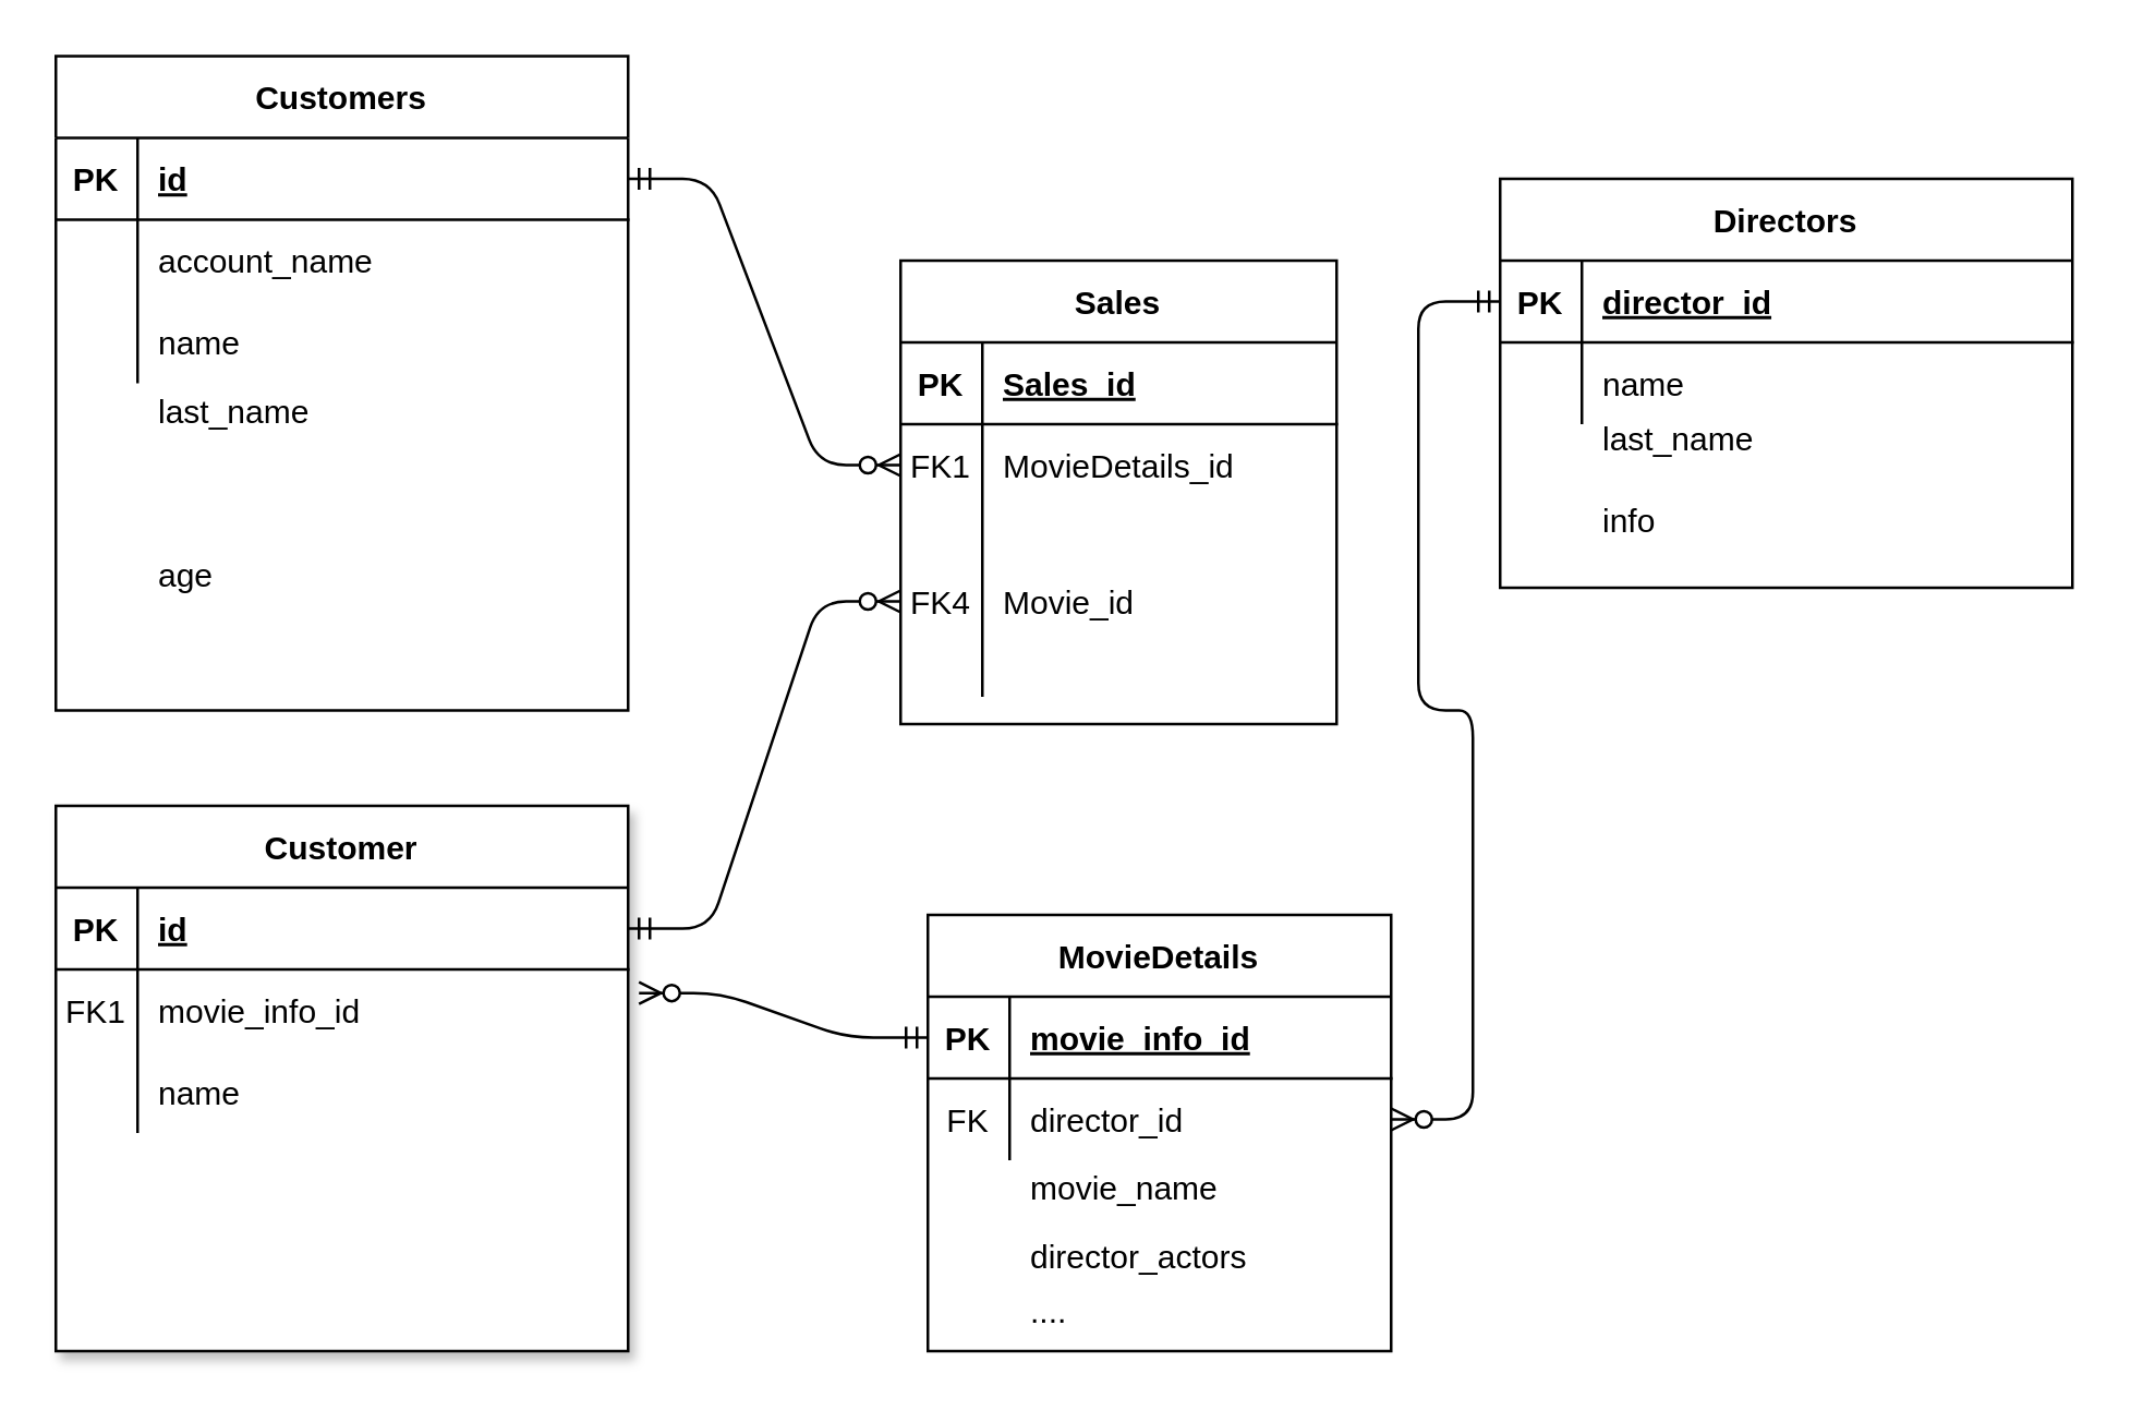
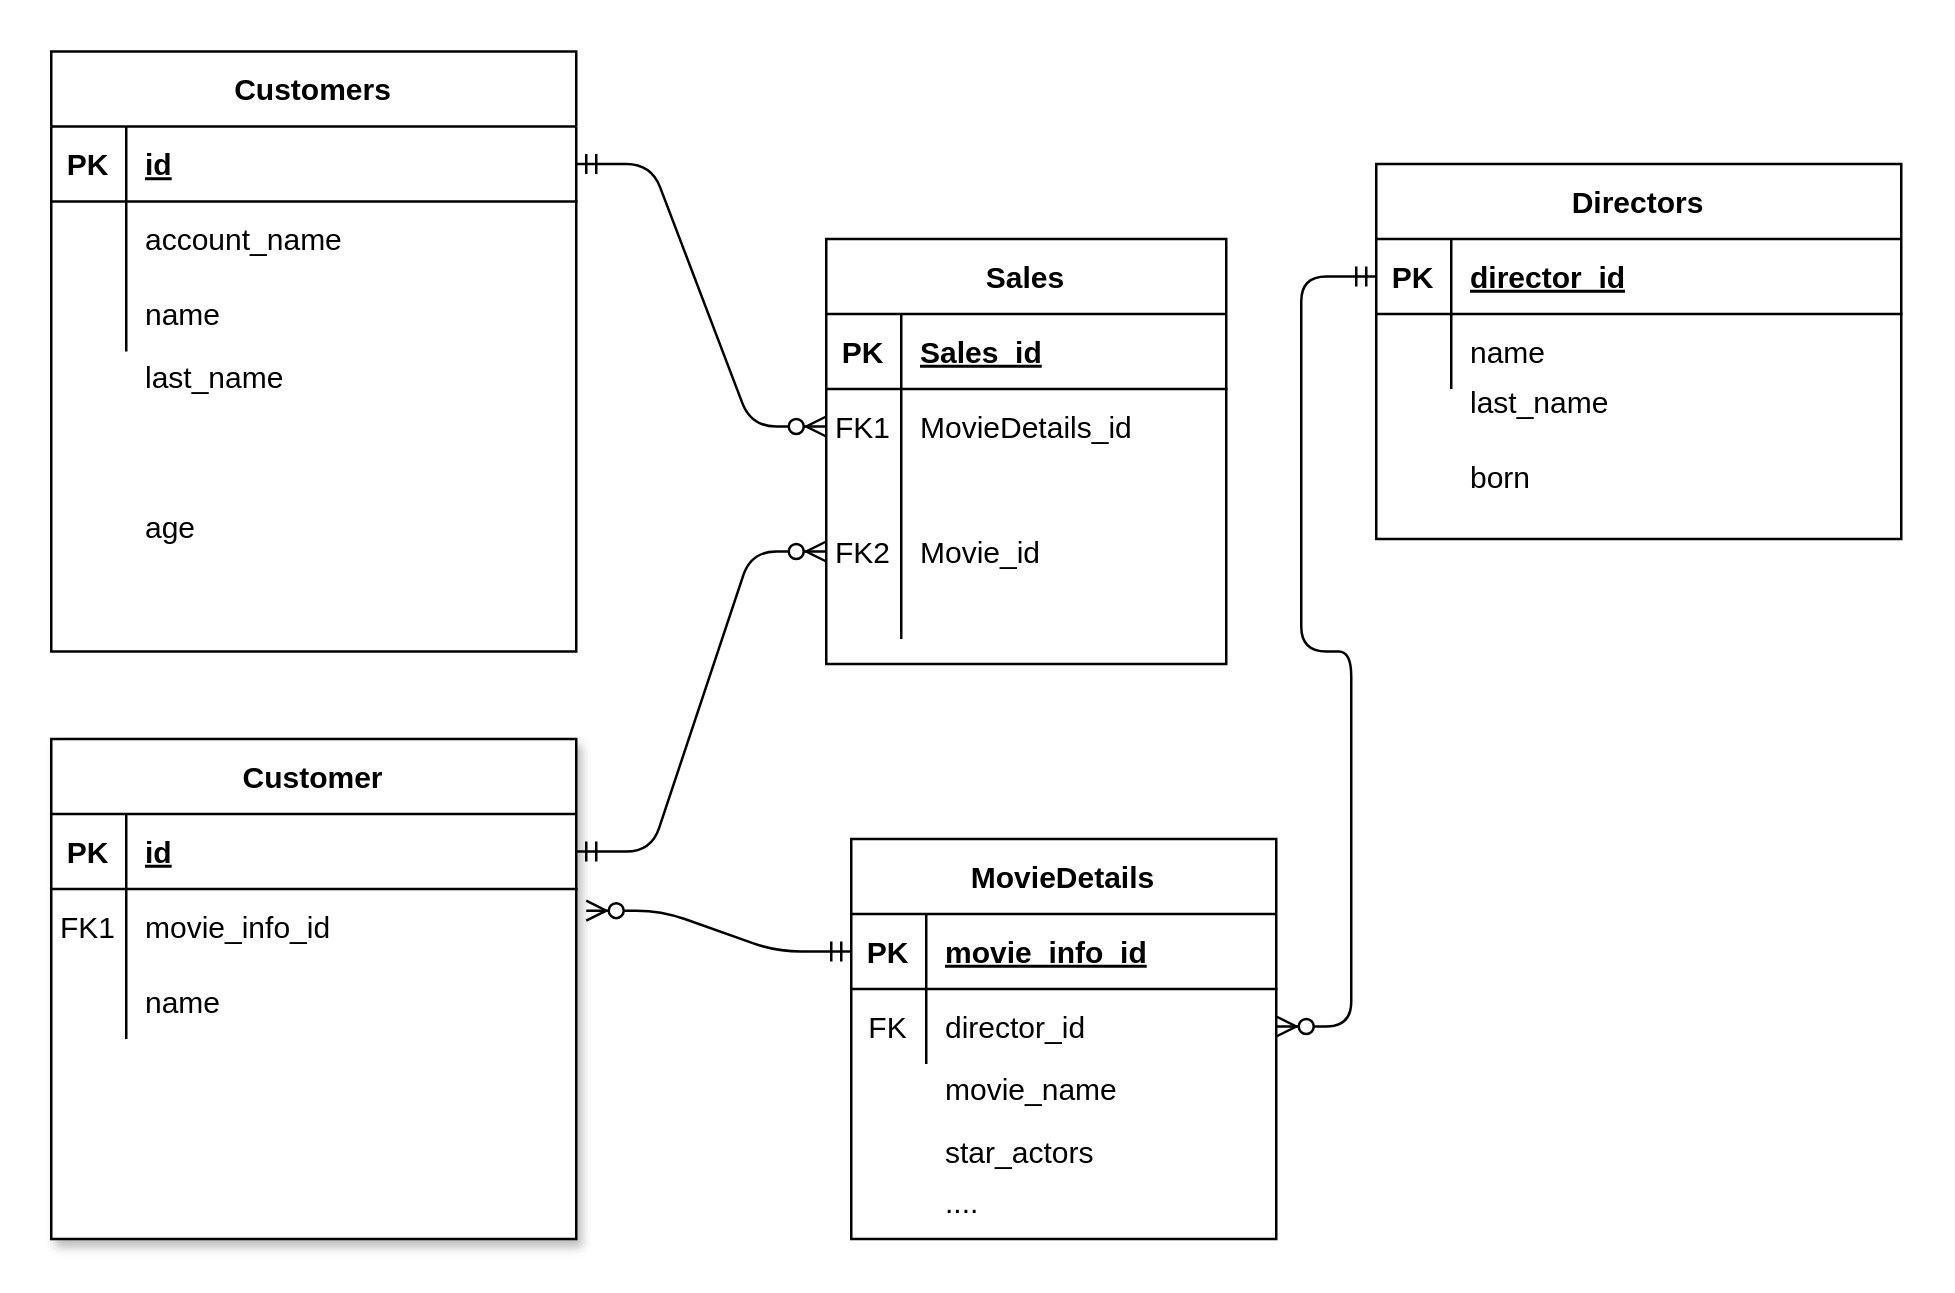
- <mxCell id="47" value="info" style="shape=partialRectangle;overflow=hidden;connectable=0;fillColor=none;top=0;left=0;bottom=0;right=0;align=left;spacingLeft=6;" vertex="1" parent="1"><mxGeometry x="580" y="175" width="180" height="30" as="geometry" /></mxCell>
+ <mxCell id="47" value="born" style="shape=partialRectangle;overflow=hidden;connectable=0;fillColor=none;top=0;left=0;bottom=0;right=0;align=left;spacingLeft=6;" vertex="1" parent="1"><mxGeometry x="580" y="175" width="180" height="30" as="geometry" /></mxCell>
- <mxCell id="27" value="FK4" style="shape=partialRectangle;overflow=hidden;connectable=0;fillColor=none;top=0;left=0;bottom=0;right=0;" vertex="1" parent="26"><mxGeometry width="30" height="70" as="geometry" /></mxCell>
+ <mxCell id="27" value="FK2" style="shape=partialRectangle;overflow=hidden;connectable=0;fillColor=none;top=0;left=0;bottom=0;right=0;" vertex="1" parent="26"><mxGeometry width="30" height="70" as="geometry" /></mxCell>
- <mxCell id="55" value="director_actors" style="shape=partialRectangle;overflow=hidden;connectable=0;fillColor=none;top=0;left=0;bottom=0;right=0;align=left;spacingLeft=6;" vertex="1" parent="1"><mxGeometry x="370" y="445" width="140" height="30" as="geometry" /></mxCell>
+ <mxCell id="55" value="star_actors" style="shape=partialRectangle;overflow=hidden;connectable=0;fillColor=none;top=0;left=0;bottom=0;right=0;align=left;spacingLeft=6;" vertex="1" parent="1"><mxGeometry x="370" y="445" width="140" height="30" as="geometry" /></mxCell>
